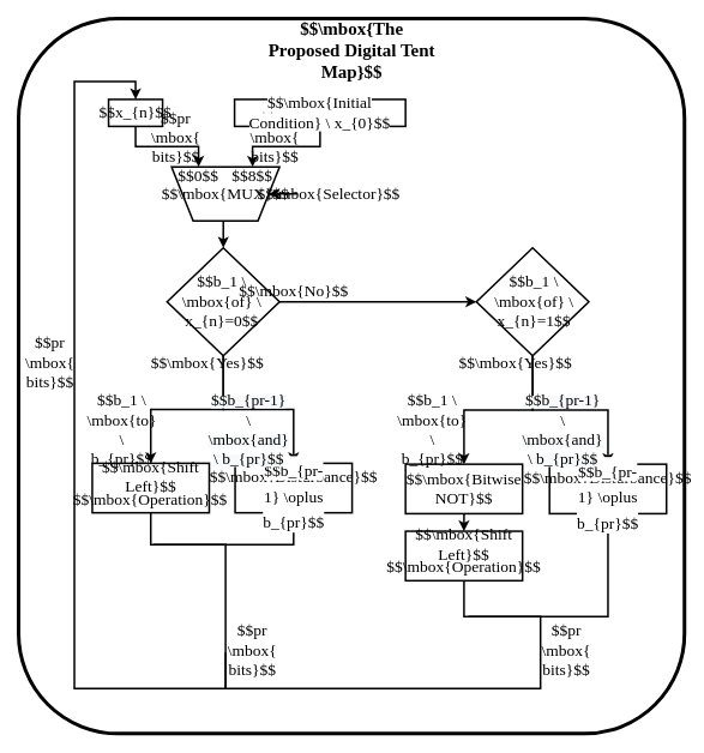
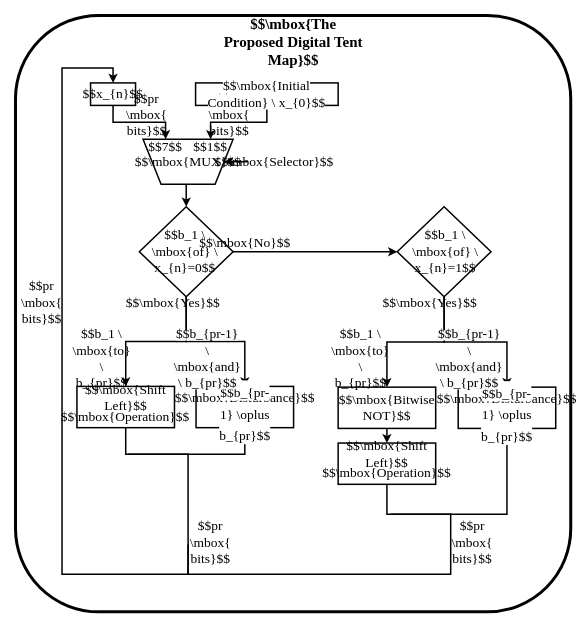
- <mxCell id="18" value="&lt;font face=&quot;Times New Roman&quot; style=&quot;font-size: 18px&quot;&gt;$$0$$&lt;/font&gt;" style="text;html=1;strokeColor=none;fillColor=none;align=center;verticalAlign=middle;whiteSpace=wrap;rounded=0;" parent="1" vertex="1"><mxGeometry x="200" y="185" width="40" height="20" as="geometry" /></mxCell>
+ <mxCell id="18" value="&lt;font face=&quot;Times New Roman&quot; style=&quot;font-size: 18px&quot;&gt;$$7$$&lt;/font&gt;" style="text;html=1;strokeColor=none;fillColor=none;align=center;verticalAlign=middle;whiteSpace=wrap;rounded=0;" parent="1" vertex="1"><mxGeometry x="200" y="185" width="40" height="20" as="geometry" /></mxCell>
- <mxCell id="19" value="&lt;font face=&quot;Times New Roman&quot; style=&quot;font-size: 18px&quot;&gt;$$8$$&lt;/font&gt;" style="text;html=1;strokeColor=none;fillColor=none;align=center;verticalAlign=middle;whiteSpace=wrap;rounded=0;" parent="1" vertex="1"><mxGeometry x="260" y="185" width="40" height="20" as="geometry" /></mxCell>
+ <mxCell id="19" value="&lt;font face=&quot;Times New Roman&quot; style=&quot;font-size: 18px&quot;&gt;$$1$$&lt;/font&gt;" style="text;html=1;strokeColor=none;fillColor=none;align=center;verticalAlign=middle;whiteSpace=wrap;rounded=0;" parent="1" vertex="1"><mxGeometry x="260" y="185" width="40" height="20" as="geometry" /></mxCell>
